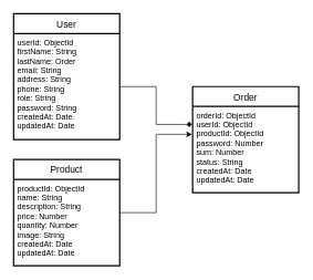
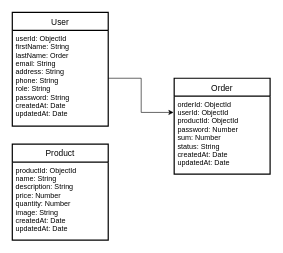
- <mxCell id="9" style="edgeStyle=orthogonalEdgeStyle;rounded=0;orthogonalLoop=1;jettySize=auto;html=1;entryX=-0.006;entryY=0.208;entryDx=0;entryDy=0;entryPerimeter=0;endArrow=diamond;" parent="1" source="3" target="8" edge="1"><mxGeometry relative="1" as="geometry" /></mxCell>
+ <mxCell id="9" style="edgeStyle=orthogonalEdgeStyle;rounded=0;orthogonalLoop=1;jettySize=auto;html=1;entryX=-0.006;entryY=0.208;entryDx=0;entryDy=0;entryPerimeter=0;" parent="1" source="3" target="8" edge="1"><mxGeometry relative="1" as="geometry" /></mxCell>
- <mxCell id="4" style="edgeStyle=orthogonalEdgeStyle;rounded=0;orthogonalLoop=1;jettySize=auto;html=1;entryX=-0.006;entryY=0.323;entryDx=0;entryDy=0;entryPerimeter=0;" parent="1" source="5" target="8" edge="1"><mxGeometry relative="1" as="geometry" /></mxCell>
